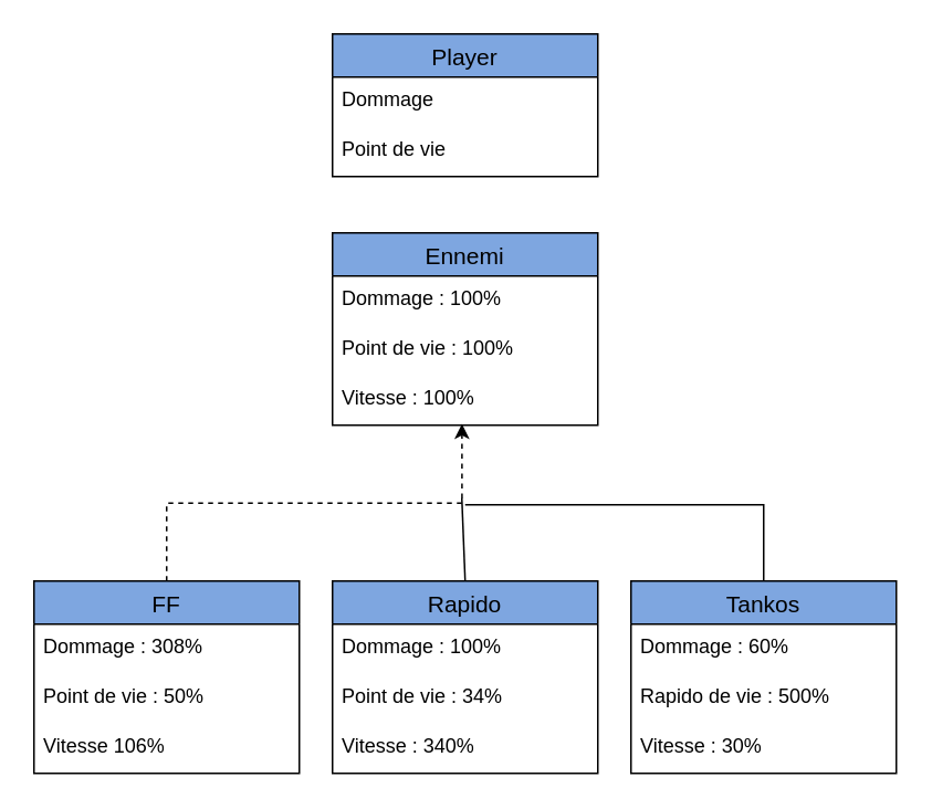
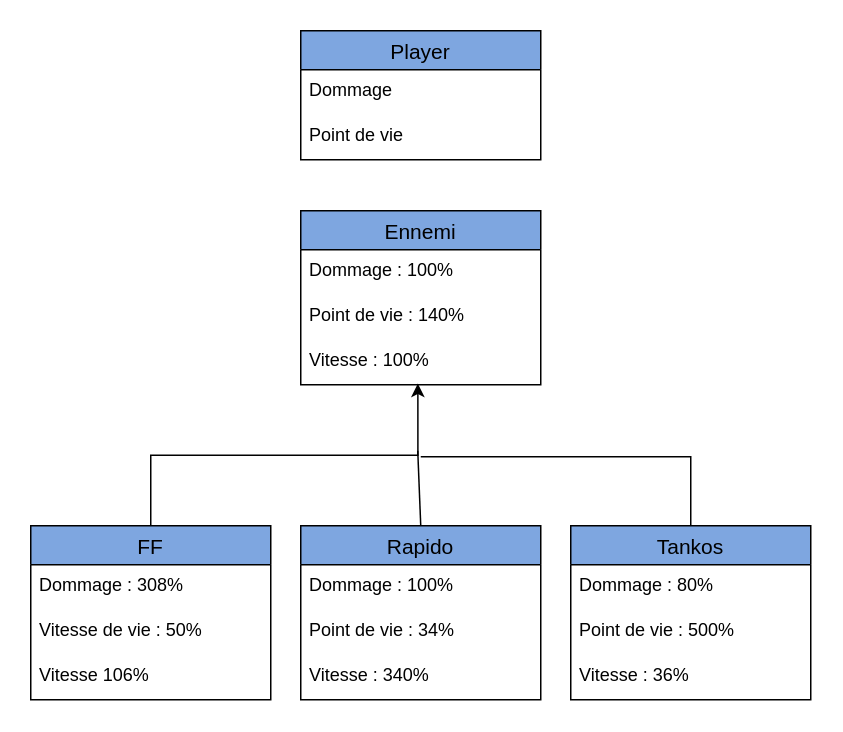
- <mxCell id="4" value="Point de vie : 100%" style="text;strokeColor=none;fillColor=none;spacingLeft=4;spacingRight=4;overflow=hidden;rotatable=0;points=[[0,0.5],[1,0.5]];portConstraint=eastwest;fontSize=12;" vertex="1" parent="2"><mxGeometry y="56" width="160" height="30" as="geometry" /></mxCell>
+ <mxCell id="4" value="Point de vie : 140%" style="text;strokeColor=none;fillColor=none;spacingLeft=4;spacingRight=4;overflow=hidden;rotatable=0;points=[[0,0.5],[1,0.5]];portConstraint=eastwest;fontSize=12;" vertex="1" parent="2"><mxGeometry y="56" width="160" height="30" as="geometry" /></mxCell>
- <mxCell id="6" style="edgeStyle=orthogonalEdgeStyle;rounded=0;orthogonalLoop=1;jettySize=auto;html=1;entryX=0.488;entryY=0.973;entryDx=0;entryDy=0;entryPerimeter=0;dashed=1;" edge="1" parent="1" source="7" target="5"><mxGeometry relative="1" as="geometry" /></mxCell>
+ <mxCell id="6" style="edgeStyle=orthogonalEdgeStyle;rounded=0;orthogonalLoop=1;jettySize=auto;html=1;entryX=0.488;entryY=0.973;entryDx=0;entryDy=0;entryPerimeter=0;" edge="1" parent="1" source="7" target="5"><mxGeometry relative="1" as="geometry" /></mxCell>
- <mxCell id="16" value="Dommage : 60%" style="text;strokeColor=none;fillColor=none;spacingLeft=4;spacingRight=4;overflow=hidden;rotatable=0;points=[[0,0.5],[1,0.5]];portConstraint=eastwest;fontSize=12;" vertex="1" parent="15"><mxGeometry y="26" width="160" height="30" as="geometry" /></mxCell>
+ <mxCell id="16" value="Dommage : 80%" style="text;strokeColor=none;fillColor=none;spacingLeft=4;spacingRight=4;overflow=hidden;rotatable=0;points=[[0,0.5],[1,0.5]];portConstraint=eastwest;fontSize=12;" vertex="1" parent="15"><mxGeometry y="26" width="160" height="30" as="geometry" /></mxCell>
- <mxCell id="9" value="Point de vie : 50%" style="text;strokeColor=none;fillColor=none;spacingLeft=4;spacingRight=4;overflow=hidden;rotatable=0;points=[[0,0.5],[1,0.5]];portConstraint=eastwest;fontSize=12;" vertex="1" parent="7"><mxGeometry y="56" width="160" height="30" as="geometry" /></mxCell>
+ <mxCell id="9" value="Vitesse de vie : 50%" style="text;strokeColor=none;fillColor=none;spacingLeft=4;spacingRight=4;overflow=hidden;rotatable=0;points=[[0,0.5],[1,0.5]];portConstraint=eastwest;fontSize=12;" vertex="1" parent="7"><mxGeometry y="56" width="160" height="30" as="geometry" /></mxCell>
- <mxCell id="17" value="Rapido de vie : 500%" style="text;strokeColor=none;fillColor=none;spacingLeft=4;spacingRight=4;overflow=hidden;rotatable=0;points=[[0,0.5],[1,0.5]];portConstraint=eastwest;fontSize=12;" vertex="1" parent="15"><mxGeometry y="56" width="160" height="30" as="geometry" /></mxCell>
+ <mxCell id="17" value="Point de vie : 500%" style="text;strokeColor=none;fillColor=none;spacingLeft=4;spacingRight=4;overflow=hidden;rotatable=0;points=[[0,0.5],[1,0.5]];portConstraint=eastwest;fontSize=12;" vertex="1" parent="15"><mxGeometry y="56" width="160" height="30" as="geometry" /></mxCell>
- <mxCell id="18" value="Vitesse : 30%" style="text;strokeColor=none;fillColor=none;spacingLeft=4;spacingRight=4;overflow=hidden;rotatable=0;points=[[0,0.5],[1,0.5]];portConstraint=eastwest;fontSize=12;" vertex="1" parent="15"><mxGeometry y="86" width="160" height="30" as="geometry" /></mxCell>
+ <mxCell id="18" value="Vitesse : 36%" style="text;strokeColor=none;fillColor=none;spacingLeft=4;spacingRight=4;overflow=hidden;rotatable=0;points=[[0,0.5],[1,0.5]];portConstraint=eastwest;fontSize=12;" vertex="1" parent="15"><mxGeometry y="86" width="160" height="30" as="geometry" /></mxCell>
